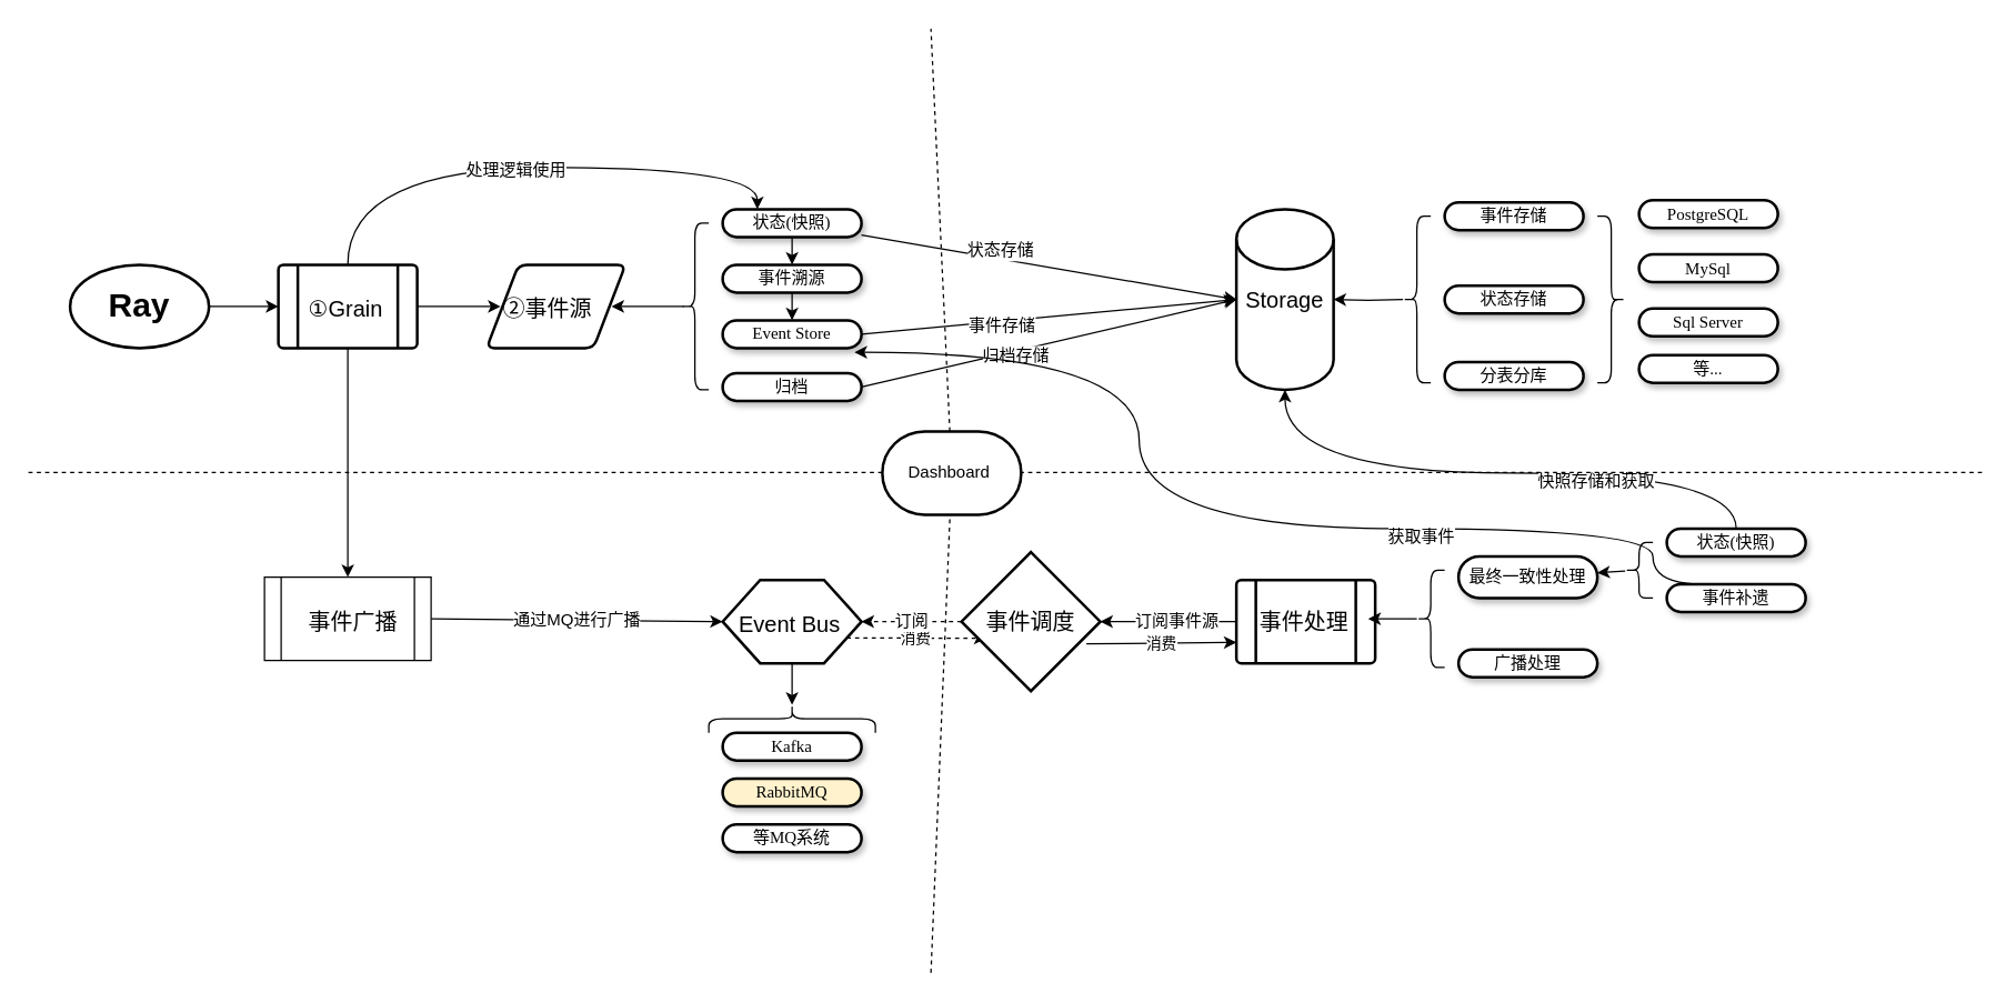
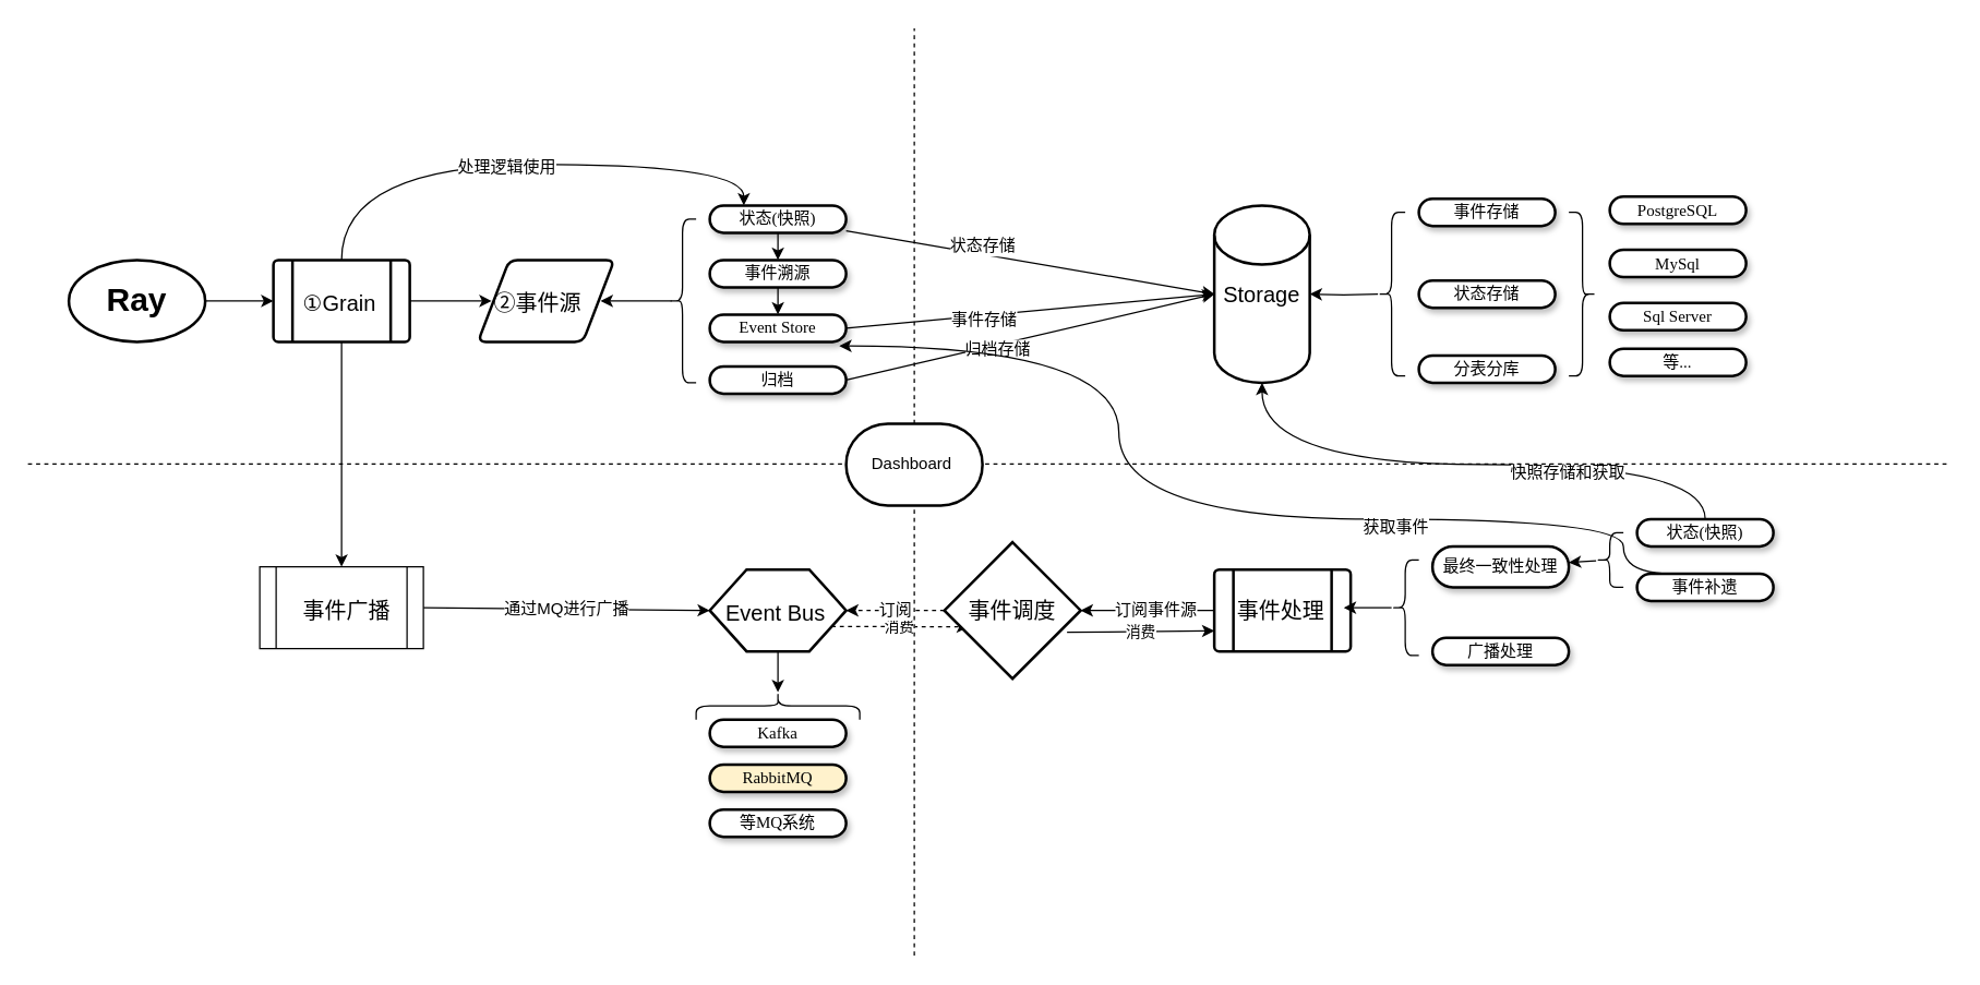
- <mxCell id="69" value="Dashboard&amp;nbsp;" style="strokeWidth=2;html=1;shape=mxgraph.flowchart.terminator;whiteSpace=wrap;" vertex="1" parent="1"><mxGeometry x="635" y="310" width="100" height="60" as="geometry" /></mxCell>
+ <mxCell id="69" value="Dashboard&amp;nbsp;" style="strokeWidth=2;html=1;shape=mxgraph.flowchart.terminator;whiteSpace=wrap;" vertex="1" parent="1"><mxGeometry x="620" y="310" width="100" height="60" as="geometry" /></mxCell>
